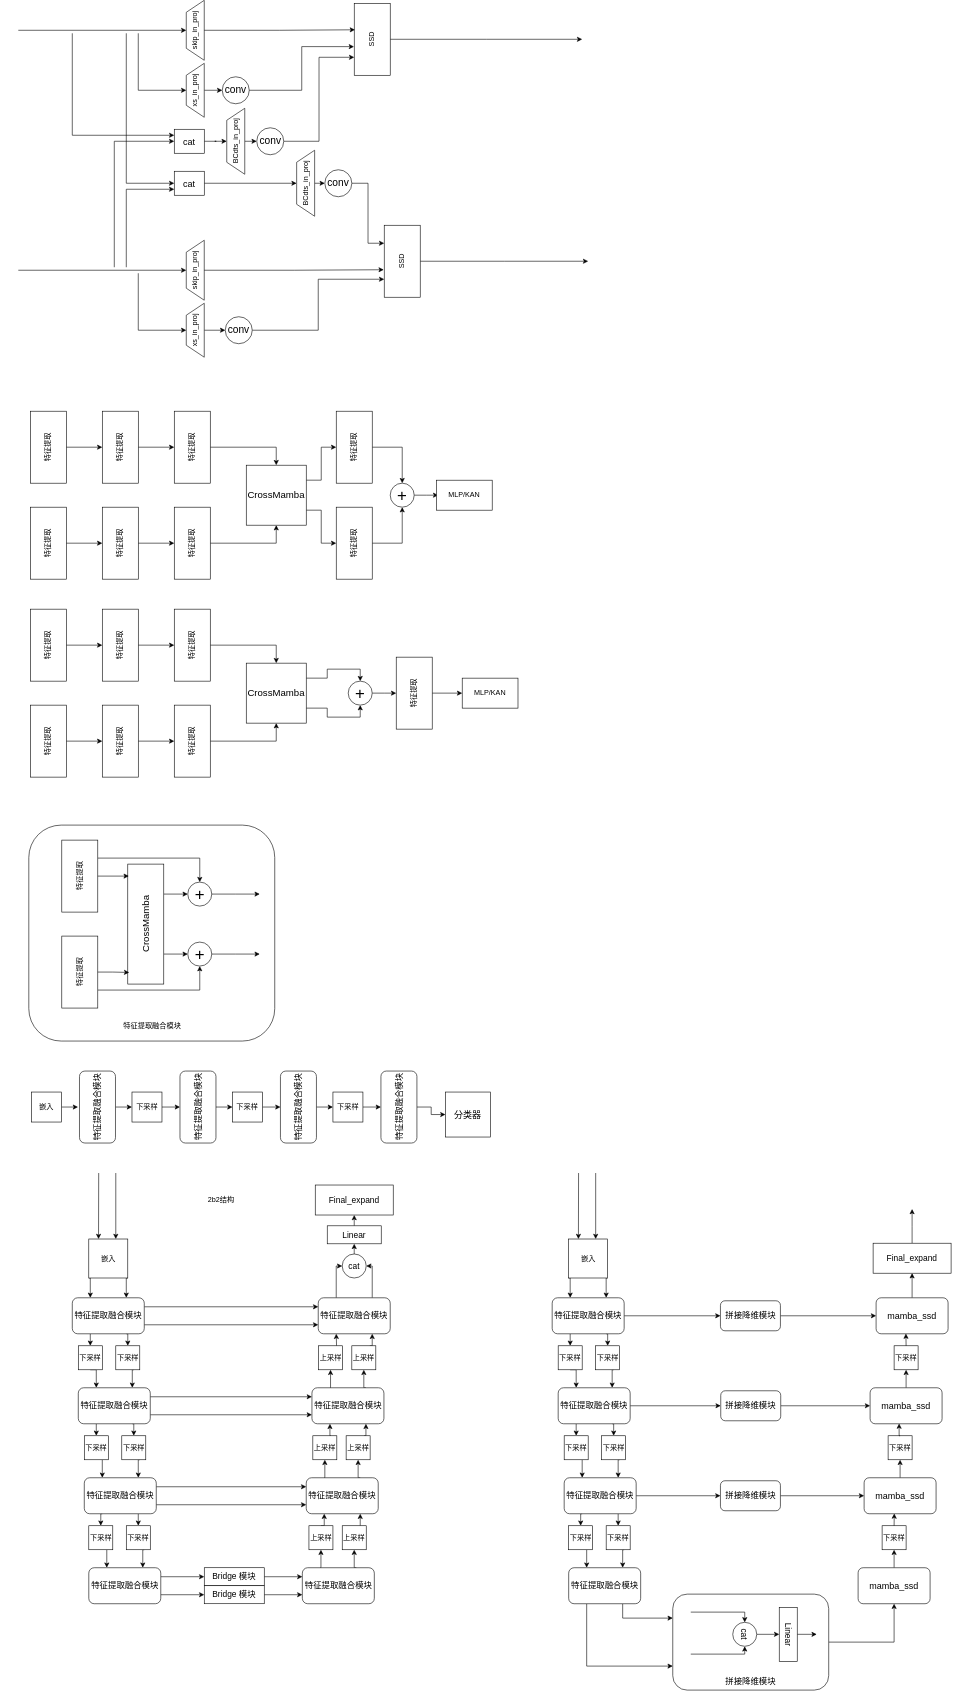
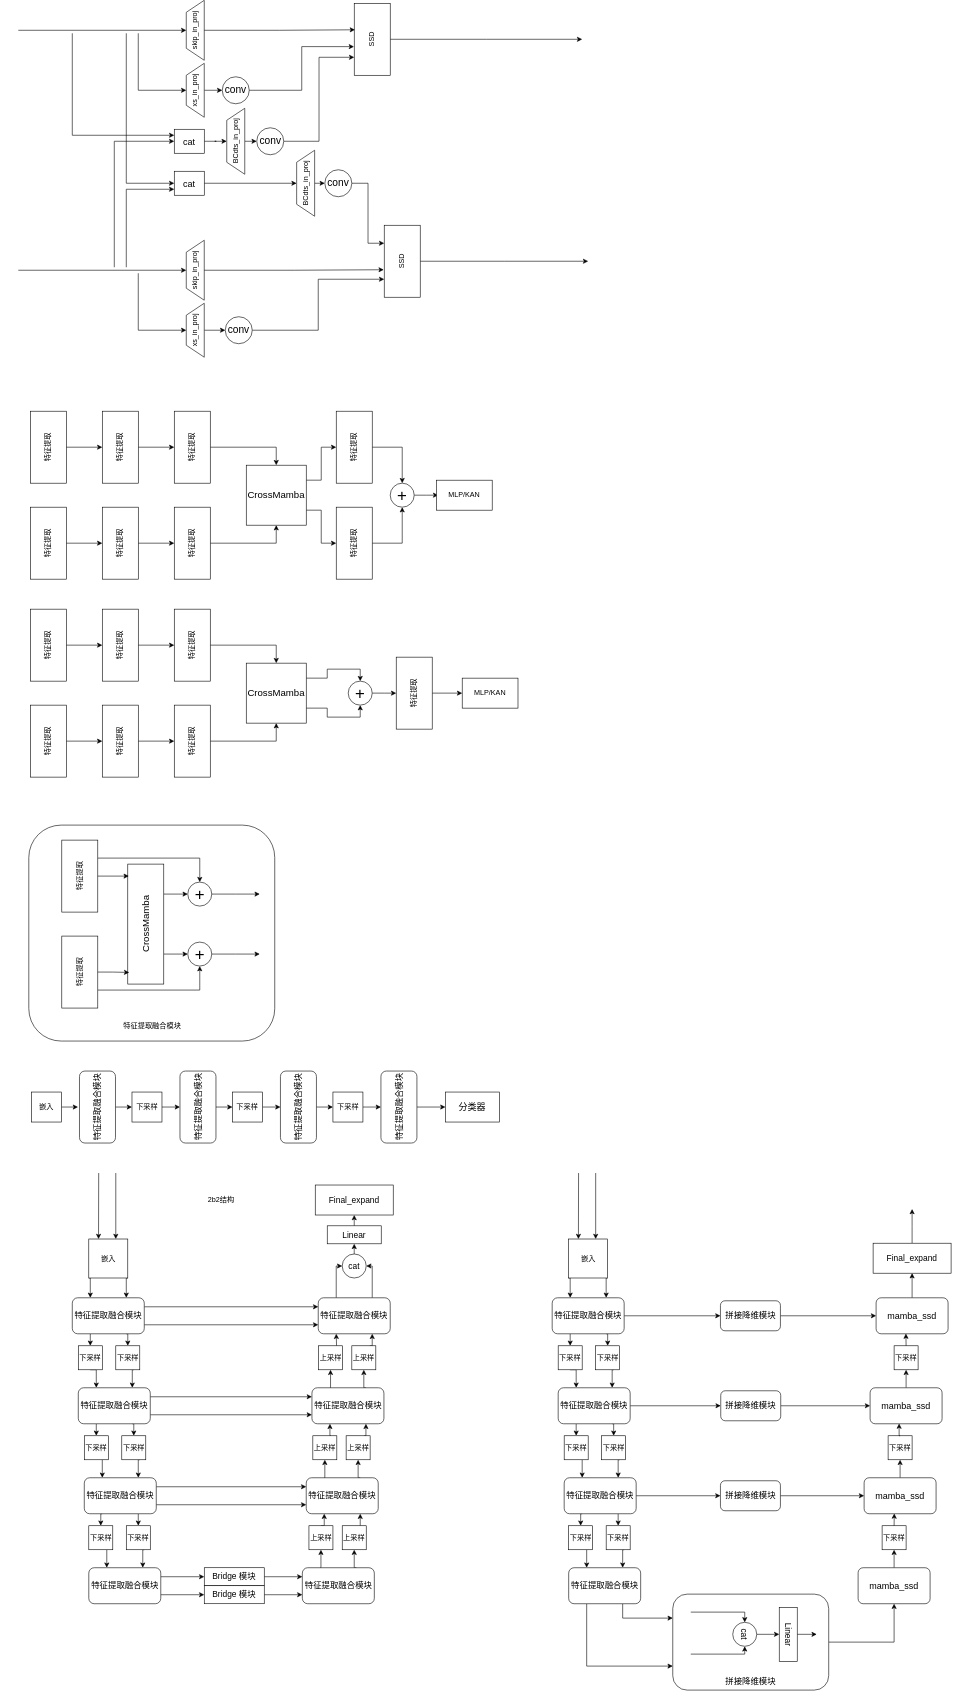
- <mxCell id="113" value="&lt;font style=&quot;font-size: 15px;&quot;&gt;分类器&lt;/font&gt;" style="rounded=0;whiteSpace=wrap;html=1;" parent="1" vertex="1"><mxGeometry x="742" y="1805" width="75" height="75" as="geometry" /></mxCell>
+ <mxCell id="113" value="&lt;font style=&quot;font-size: 15px;&quot;&gt;分类器&lt;/font&gt;" style="rounded=0;whiteSpace=wrap;html=1;" parent="1" vertex="1"><mxGeometry x="742" y="1805" width="90" height="50" as="geometry" /></mxCell>
